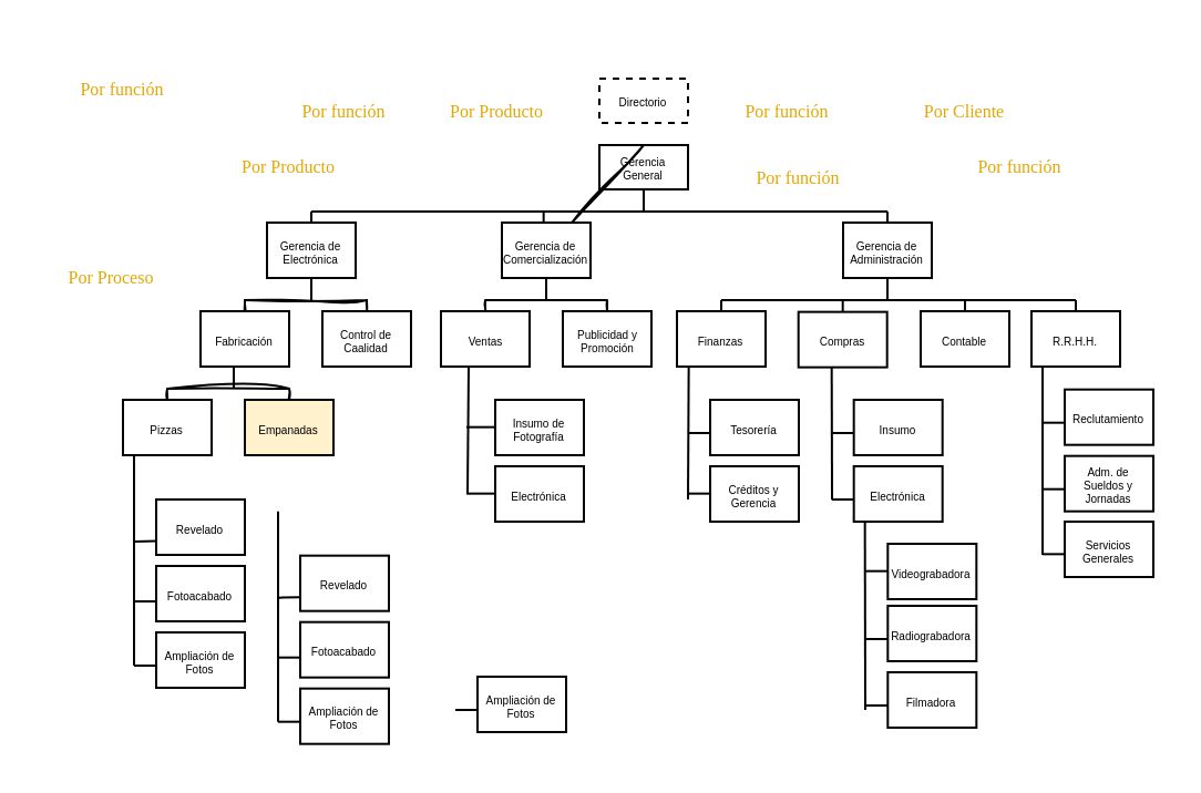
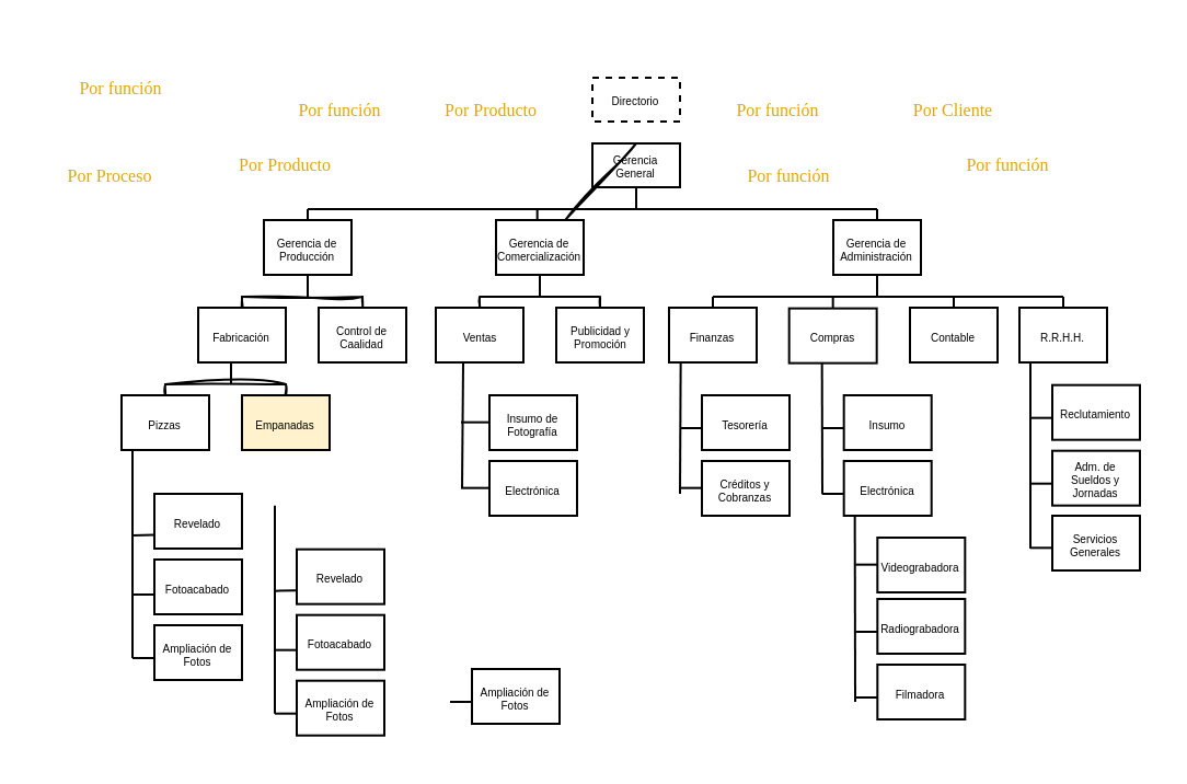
- <mxCell id="8" value="Gerencia de Electrónica" style="rounded=0;whiteSpace=wrap;html=1;fontSize=5;" parent="1" vertex="1"><mxGeometry x="120" y="100" width="40" height="25" as="geometry" /></mxCell>
+ <mxCell id="8" value="Gerencia de Producción" style="rounded=0;whiteSpace=wrap;html=1;fontSize=5;" parent="1" vertex="1"><mxGeometry x="120" y="100" width="40" height="25" as="geometry" /></mxCell>
- <mxCell id="73" value="&lt;font color=&quot;#e2a703&quot; style=&quot;font-size: 8px;&quot;&gt;Por Proceso&lt;/font&gt;" style="text;html=1;strokeColor=none;fillColor=none;align=center;verticalAlign=middle;whiteSpace=wrap;rounded=0;fontSize=20;fontFamily=Architects Daughter;" parent="1" vertex="1"><mxGeometry x="20" y="105" width="60" height="30" as="geometry" /></mxCell>
+ <mxCell id="73" value="&lt;font color=&quot;#e2a703&quot; style=&quot;font-size: 8px;&quot;&gt;Por Proceso&lt;/font&gt;" style="text;html=1;strokeColor=none;fillColor=none;align=center;verticalAlign=middle;whiteSpace=wrap;rounded=0;fontSize=20;fontFamily=Architects Daughter;" parent="1" vertex="1"><mxGeometry x="20" y="60" width="60" height="30" as="geometry" /></mxCell>
- <mxCell id="65" value="Créditos y Gerencia" style="rounded=0;whiteSpace=wrap;html=1;fontSize=5;" parent="1" vertex="1"><mxGeometry x="320" y="210" width="40" height="25" as="geometry" /></mxCell>
+ <mxCell id="65" value="Créditos y Cobranzas" style="rounded=0;whiteSpace=wrap;html=1;fontSize=5;" parent="1" vertex="1"><mxGeometry x="320" y="210" width="40" height="25" as="geometry" /></mxCell>
